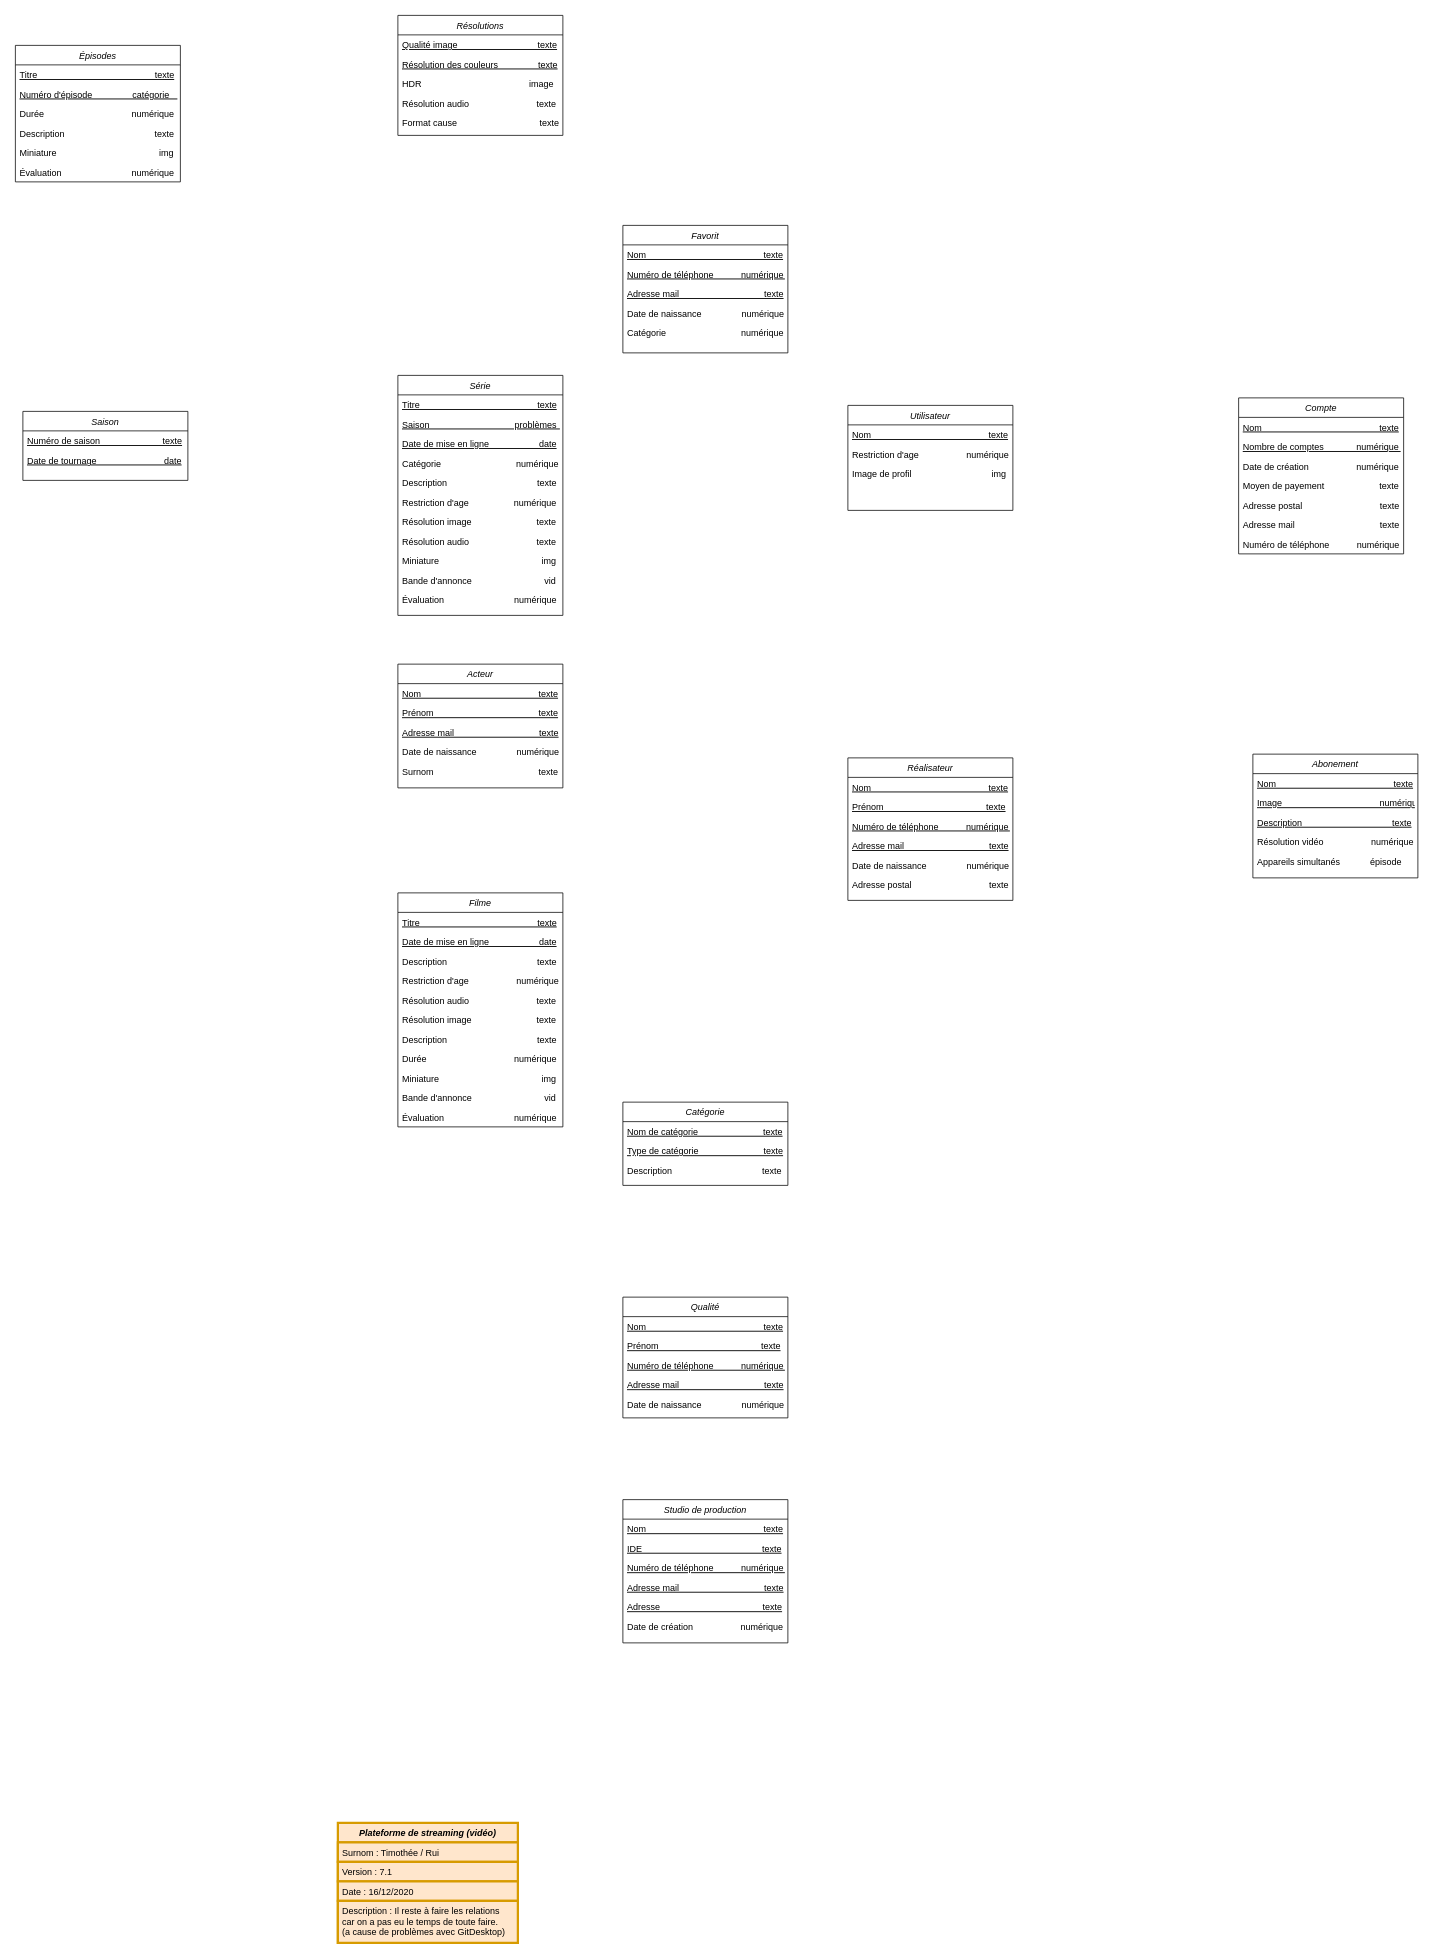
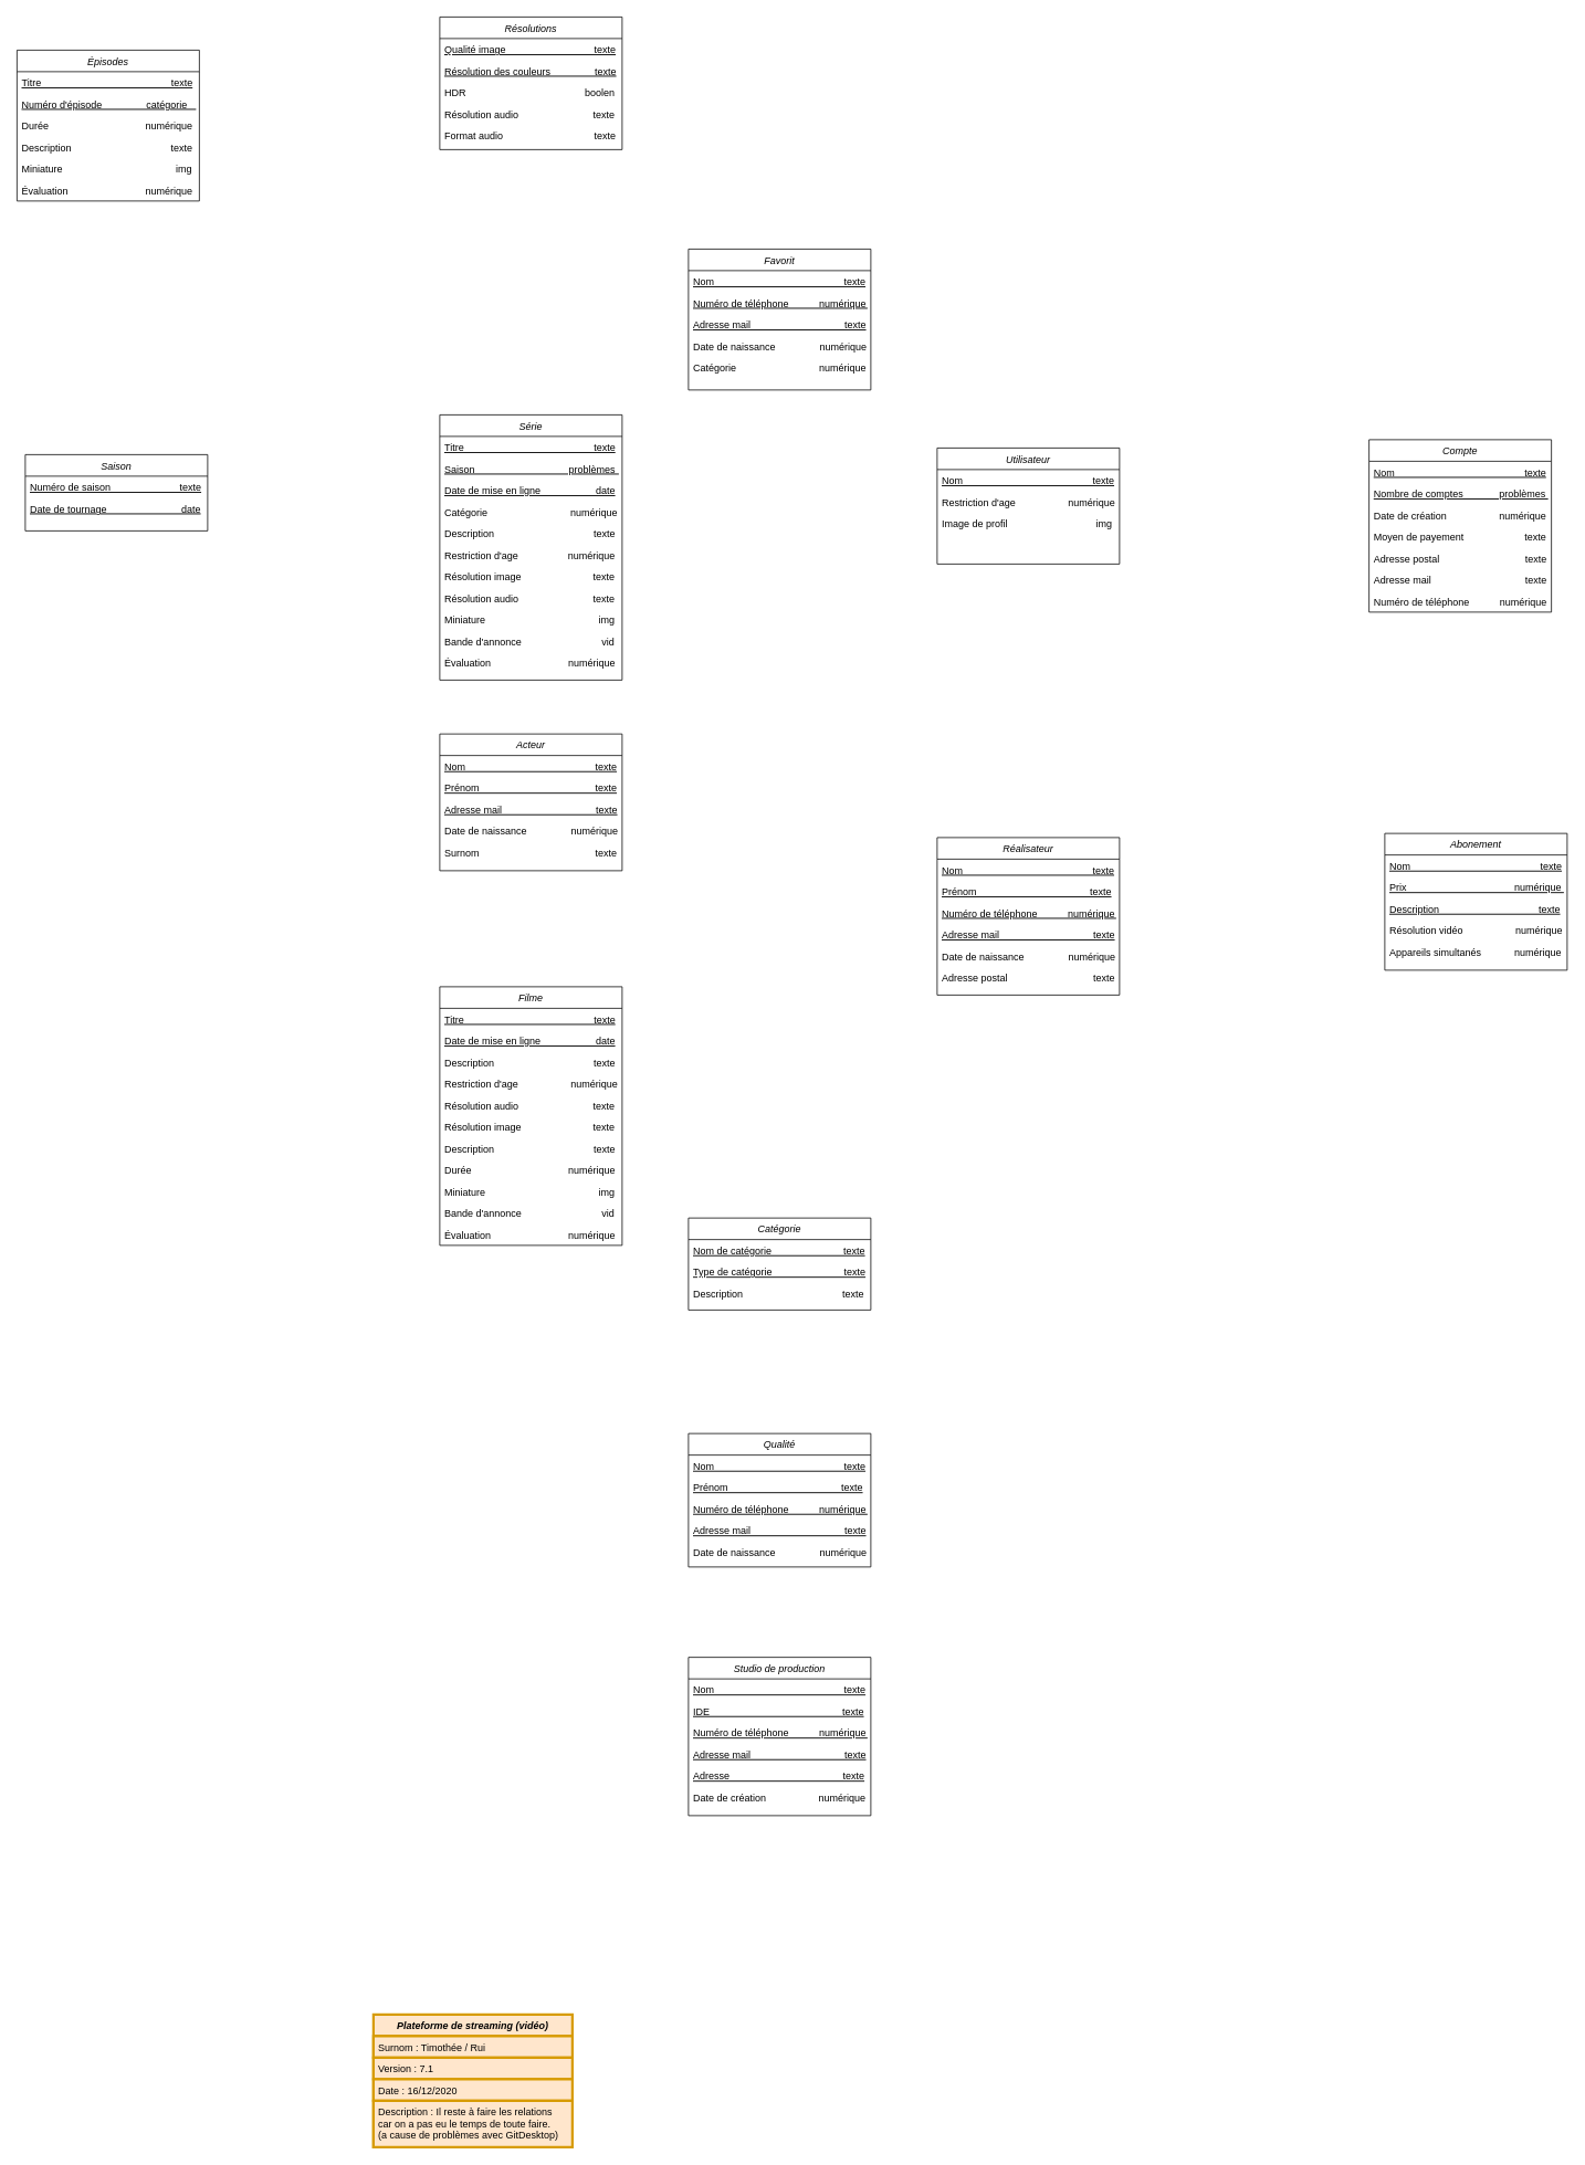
- <mxCell id="70" value="HDR                                           image" style="text;align=left;verticalAlign=top;spacingLeft=4;spacingRight=4;overflow=hidden;rotatable=0;points=[[0,0.5],[1,0.5]];portConstraint=eastwest;rounded=0;shadow=0;html=0;fontStyle=0" vertex="1" parent="67"><mxGeometry y="78" width="220" height="26" as="geometry" /></mxCell>
+ <mxCell id="70" value="HDR                                           boolen" style="text;align=left;verticalAlign=top;spacingLeft=4;spacingRight=4;overflow=hidden;rotatable=0;points=[[0,0.5],[1,0.5]];portConstraint=eastwest;rounded=0;shadow=0;html=0;fontStyle=0" vertex="1" parent="67"><mxGeometry y="78" width="220" height="26" as="geometry" /></mxCell>
- <mxCell id="72" value="Format cause                                 texte" style="text;align=left;verticalAlign=top;spacingLeft=4;spacingRight=4;overflow=hidden;rotatable=0;points=[[0,0.5],[1,0.5]];portConstraint=eastwest;rounded=0;shadow=0;html=0;fontStyle=0" vertex="1" parent="67"><mxGeometry y="130" width="220" height="26" as="geometry" /></mxCell>
+ <mxCell id="72" value="Format audio                                 texte" style="text;align=left;verticalAlign=top;spacingLeft=4;spacingRight=4;overflow=hidden;rotatable=0;points=[[0,0.5],[1,0.5]];portConstraint=eastwest;rounded=0;shadow=0;html=0;fontStyle=0" vertex="1" parent="67"><mxGeometry y="130" width="220" height="26" as="geometry" /></mxCell>
- <mxCell id="78" value="Nombre de comptes             numérique   " style="text;align=left;verticalAlign=top;spacingLeft=4;spacingRight=4;overflow=hidden;rotatable=0;points=[[0,0.5],[1,0.5]];portConstraint=eastwest;rounded=0;shadow=0;html=0;fontStyle=4" vertex="1" parent="76"><mxGeometry y="52" width="220" height="26" as="geometry" /></mxCell>
+ <mxCell id="78" value="Nombre de comptes             problèmes   " style="text;align=left;verticalAlign=top;spacingLeft=4;spacingRight=4;overflow=hidden;rotatable=0;points=[[0,0.5],[1,0.5]];portConstraint=eastwest;rounded=0;shadow=0;html=0;fontStyle=4" vertex="1" parent="76"><mxGeometry y="52" width="220" height="26" as="geometry" /></mxCell>
- <mxCell id="86" value="Image                                       numérique   " style="text;align=left;verticalAlign=top;spacingLeft=4;spacingRight=4;overflow=hidden;rotatable=0;points=[[0,0.5],[1,0.5]];portConstraint=eastwest;rounded=0;shadow=0;html=0;fontStyle=4" vertex="1" parent="84"><mxGeometry y="52" width="220" height="26" as="geometry" /></mxCell>
+ <mxCell id="86" value="Prix                                       numérique   " style="text;align=left;verticalAlign=top;spacingLeft=4;spacingRight=4;overflow=hidden;rotatable=0;points=[[0,0.5],[1,0.5]];portConstraint=eastwest;rounded=0;shadow=0;html=0;fontStyle=4" vertex="1" parent="84"><mxGeometry y="52" width="220" height="26" as="geometry" /></mxCell>
- <mxCell id="89" value="Appareils simultanés            épisode" style="text;align=left;verticalAlign=top;spacingLeft=4;spacingRight=4;overflow=hidden;rotatable=0;points=[[0,0.5],[1,0.5]];portConstraint=eastwest;rounded=0;shadow=0;html=0;" vertex="1" parent="84"><mxGeometry y="130" width="220" height="26" as="geometry" /></mxCell>
+ <mxCell id="89" value="Appareils simultanés            numérique" style="text;align=left;verticalAlign=top;spacingLeft=4;spacingRight=4;overflow=hidden;rotatable=0;points=[[0,0.5],[1,0.5]];portConstraint=eastwest;rounded=0;shadow=0;html=0;" vertex="1" parent="84"><mxGeometry y="130" width="220" height="26" as="geometry" /></mxCell>
